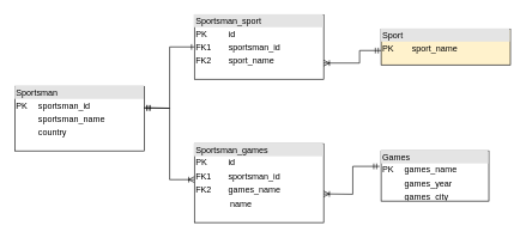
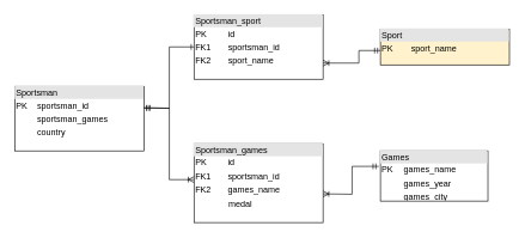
- <mxCell id="6" value="&lt;div style=&quot;box-sizing: border-box ; width: 100% ; background: #e4e4e4 ; padding: 2px&quot;&gt;Sportsman&lt;/div&gt;&lt;table style=&quot;width: 100% ; font-size: 1em&quot; cellpadding=&quot;2&quot; cellspacing=&quot;0&quot;&gt;&lt;tbody&gt;&lt;tr&gt;&lt;td&gt;PK&lt;/td&gt;&lt;td&gt;sportsman_id&lt;/td&gt;&lt;/tr&gt;&lt;tr&gt;&lt;td&gt;&lt;br&gt;&lt;/td&gt;&lt;td&gt;sportsman_name&lt;/td&gt;&lt;/tr&gt;&lt;tr&gt;&lt;td&gt;&lt;/td&gt;&lt;td&gt;country&lt;/td&gt;&lt;/tr&gt;&lt;/tbody&gt;&lt;/table&gt;" style="verticalAlign=top;align=left;overflow=fill;html=1;" parent="1" vertex="1"><mxGeometry x="20" y="120" width="180" height="90" as="geometry" /></mxCell>
+ <mxCell id="6" value="&lt;div style=&quot;box-sizing: border-box ; width: 100% ; background: #e4e4e4 ; padding: 2px&quot;&gt;Sportsman&lt;/div&gt;&lt;table style=&quot;width: 100% ; font-size: 1em&quot; cellpadding=&quot;2&quot; cellspacing=&quot;0&quot;&gt;&lt;tbody&gt;&lt;tr&gt;&lt;td&gt;PK&lt;/td&gt;&lt;td&gt;sportsman_id&lt;/td&gt;&lt;/tr&gt;&lt;tr&gt;&lt;td&gt;&lt;br&gt;&lt;/td&gt;&lt;td&gt;sportsman_games&lt;/td&gt;&lt;/tr&gt;&lt;tr&gt;&lt;td&gt;&lt;/td&gt;&lt;td&gt;country&lt;/td&gt;&lt;/tr&gt;&lt;/tbody&gt;&lt;/table&gt;" style="verticalAlign=top;align=left;overflow=fill;html=1;" parent="1" vertex="1"><mxGeometry x="20" y="120" width="180" height="90" as="geometry" /></mxCell>
- <mxCell id="7" value="&amp;nbsp; &amp;nbsp;name" style="text;html=1;strokeColor=none;fillColor=none;align=center;verticalAlign=middle;whiteSpace=wrap;rounded=0;" vertex="1" parent="1"><mxGeometry x="300" y="270" width="60" height="30" as="geometry" /></mxCell>
+ <mxCell id="7" value="&amp;nbsp; &amp;nbsp;medal" style="text;html=1;strokeColor=none;fillColor=none;align=center;verticalAlign=middle;whiteSpace=wrap;rounded=0;" vertex="1" parent="1"><mxGeometry x="300" y="270" width="60" height="30" as="geometry" /></mxCell>
